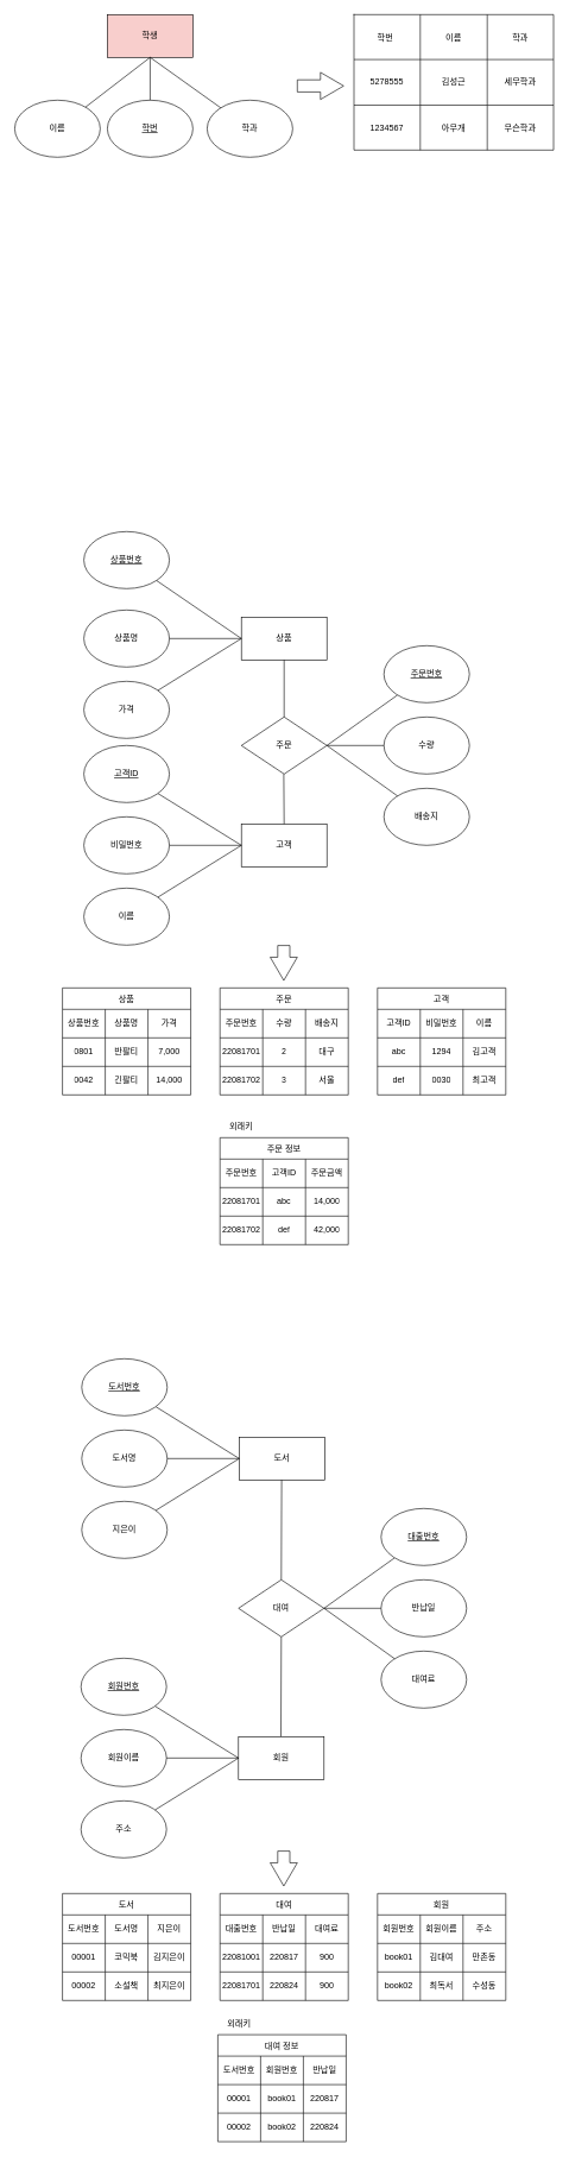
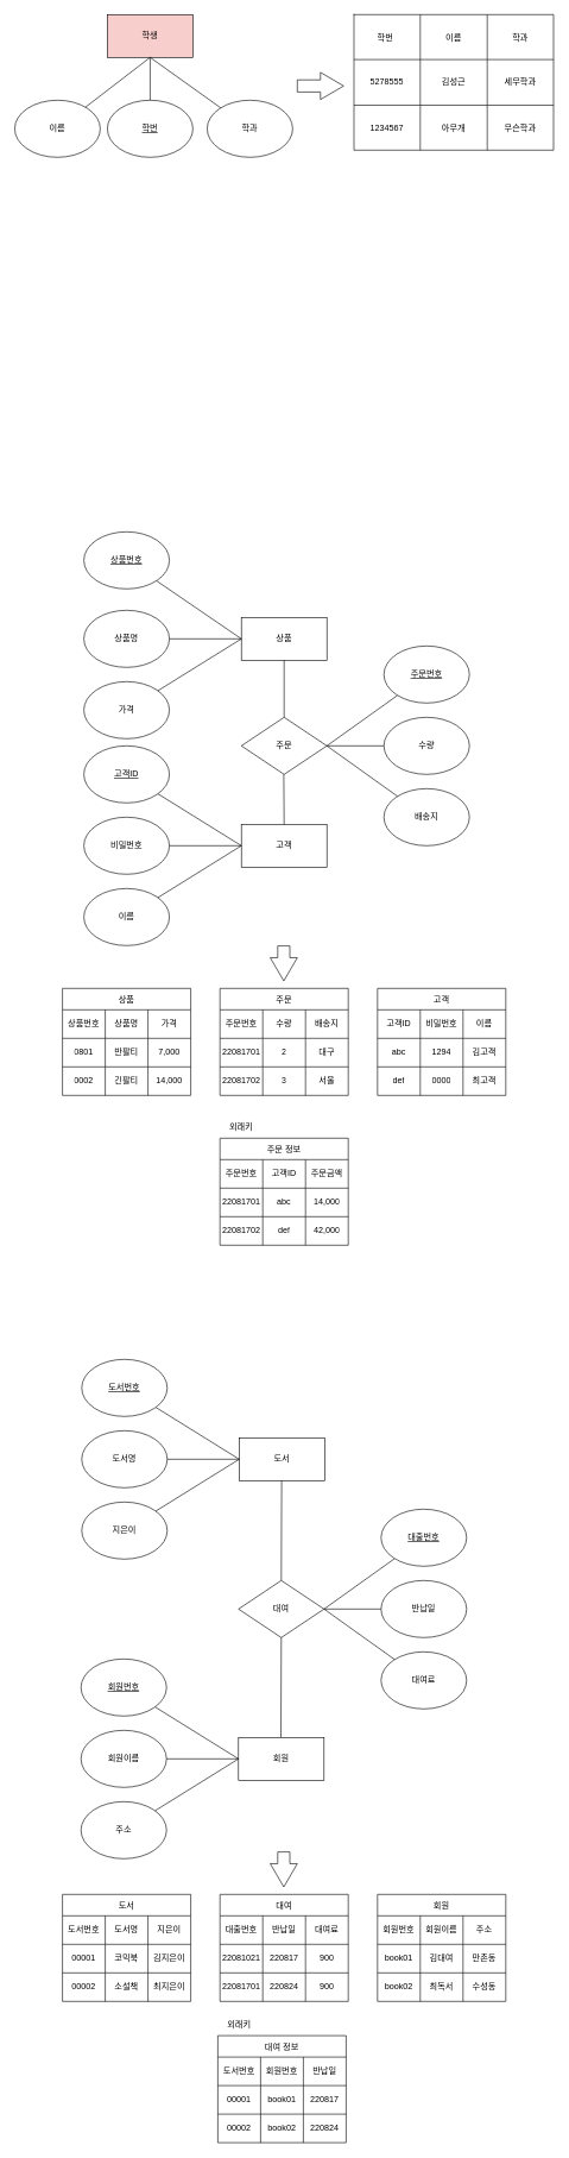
- <mxCell id="57" value="0042" style="shape=partialRectangle;html=1;whiteSpace=wrap;connectable=0;overflow=hidden;fillColor=none;top=0;left=0;bottom=0;right=0;pointerEvents=1;" parent="56" vertex="1"><mxGeometry width="60" height="40" as="geometry"><mxRectangle width="60" height="40" as="alternateBounds" /></mxGeometry></mxCell>
+ <mxCell id="57" value="0002" style="shape=partialRectangle;html=1;whiteSpace=wrap;connectable=0;overflow=hidden;fillColor=none;top=0;left=0;bottom=0;right=0;pointerEvents=1;" parent="56" vertex="1"><mxGeometry width="60" height="40" as="geometry"><mxRectangle width="60" height="40" as="alternateBounds" /></mxGeometry></mxCell>
- <mxCell id="84" value="0030" style="shape=partialRectangle;html=1;whiteSpace=wrap;connectable=0;overflow=hidden;fillColor=none;top=0;left=0;bottom=0;right=0;pointerEvents=1;" parent="82" vertex="1"><mxGeometry x="60" width="60" height="40" as="geometry"><mxRectangle width="60" height="40" as="alternateBounds" /></mxGeometry></mxCell>
+ <mxCell id="84" value="0000" style="shape=partialRectangle;html=1;whiteSpace=wrap;connectable=0;overflow=hidden;fillColor=none;top=0;left=0;bottom=0;right=0;pointerEvents=1;" parent="82" vertex="1"><mxGeometry x="60" width="60" height="40" as="geometry"><mxRectangle width="60" height="40" as="alternateBounds" /></mxGeometry></mxCell>
- <mxCell id="129" value="22081001" style="shape=partialRectangle;html=1;whiteSpace=wrap;connectable=0;overflow=hidden;fillColor=none;top=0;left=0;bottom=0;right=0;pointerEvents=1;" parent="128" vertex="1"><mxGeometry width="60" height="40" as="geometry"><mxRectangle width="60" height="40" as="alternateBounds" /></mxGeometry></mxCell>
+ <mxCell id="129" value="22081021" style="shape=partialRectangle;html=1;whiteSpace=wrap;connectable=0;overflow=hidden;fillColor=none;top=0;left=0;bottom=0;right=0;pointerEvents=1;" parent="128" vertex="1"><mxGeometry width="60" height="40" as="geometry"><mxRectangle width="60" height="40" as="alternateBounds" /></mxGeometry></mxCell>
